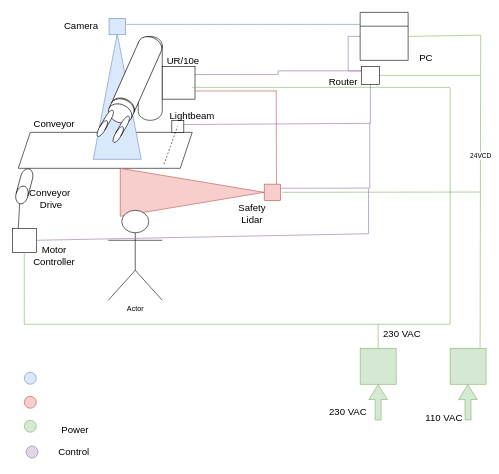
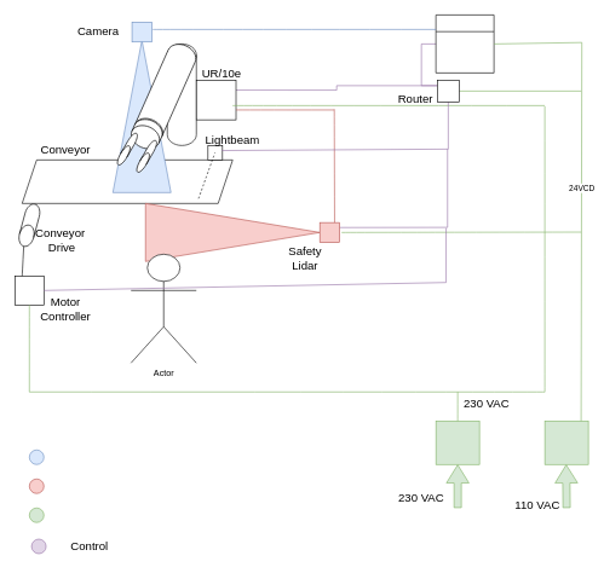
- <mxCell id="20" value="PC" style="text;strokeColor=none;fillColor=none;html=1;align=center;verticalAlign=middle;whiteSpace=wrap;rounded=0;fontSize=16;" vertex="1" parent="1"><mxGeometry x="680" y="80" width="60" height="30" as="geometry" /></mxCell>
- <mxCell id="56" value="Power" style="text;strokeColor=none;fillColor=none;html=1;align=center;verticalAlign=middle;whiteSpace=wrap;rounded=0;fontSize=16;" vertex="1" parent="1"><mxGeometry x="75" y="700" width="100" height="30" as="geometry" /></mxCell>
